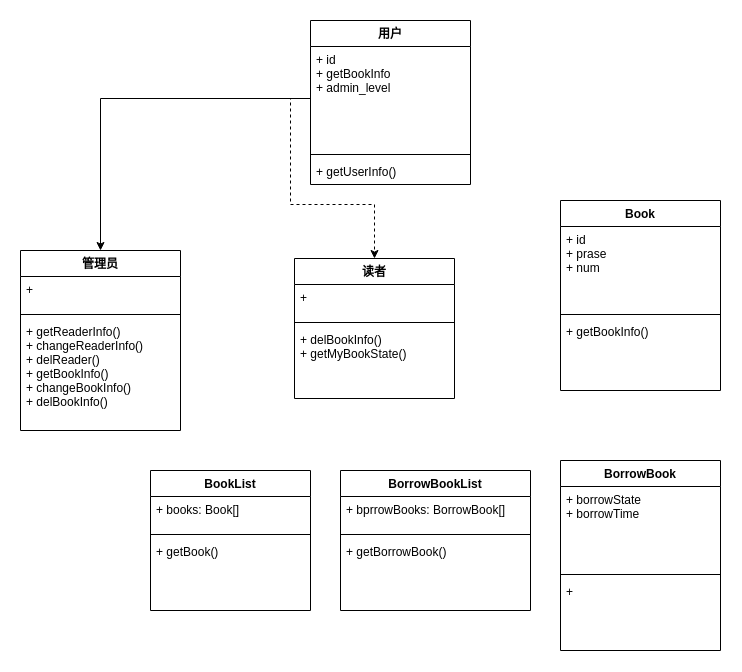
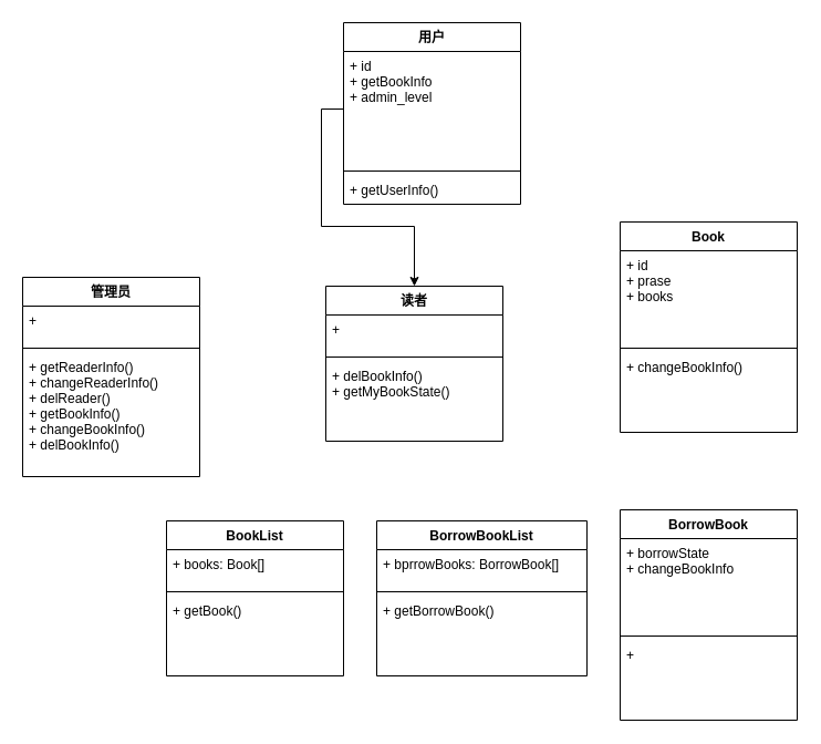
- <mxCell id="22" style="edgeStyle=orthogonalEdgeStyle;rounded=0;orthogonalLoop=1;jettySize=auto;html=1;exitX=0;exitY=0.5;exitDx=0;exitDy=0;entryX=0.5;entryY=0;entryDx=0;entryDy=0;" edge="1" parent="1" source="7" target="2"><mxGeometry relative="1" as="geometry" /></mxCell>
- <mxCell id="23" style="edgeStyle=orthogonalEdgeStyle;rounded=0;orthogonalLoop=1;jettySize=auto;html=1;exitX=0;exitY=0.5;exitDx=0;exitDy=0;dashed=1;" edge="1" parent="1" source="7" target="10"><mxGeometry relative="1" as="geometry" /></mxCell>
+ <mxCell id="23" style="edgeStyle=orthogonalEdgeStyle;rounded=0;orthogonalLoop=1;jettySize=auto;html=1;exitX=0;exitY=0.5;exitDx=0;exitDy=0;" edge="1" parent="1" source="7" target="10"><mxGeometry relative="1" as="geometry" /></mxCell>
- <mxCell id="15" value="+ id&#10;+ prase&#10;+ num" style="text;strokeColor=none;fillColor=none;align=left;verticalAlign=top;spacingLeft=4;spacingRight=4;overflow=hidden;rotatable=0;points=[[0,0.5],[1,0.5]];portConstraint=eastwest;" vertex="1" parent="14"><mxGeometry y="26" width="160" height="84" as="geometry" /></mxCell>
+ <mxCell id="15" value="+ id&#10;+ prase&#10;+ books" style="text;strokeColor=none;fillColor=none;align=left;verticalAlign=top;spacingLeft=4;spacingRight=4;overflow=hidden;rotatable=0;points=[[0,0.5],[1,0.5]];portConstraint=eastwest;" vertex="1" parent="14"><mxGeometry y="26" width="160" height="84" as="geometry" /></mxCell>
- <mxCell id="17" value="+ getBookInfo()" style="text;strokeColor=none;fillColor=none;align=left;verticalAlign=top;spacingLeft=4;spacingRight=4;overflow=hidden;rotatable=0;points=[[0,0.5],[1,0.5]];portConstraint=eastwest;" vertex="1" parent="14"><mxGeometry y="118" width="160" height="72" as="geometry" /></mxCell>
+ <mxCell id="17" value="+ changeBookInfo()" style="text;strokeColor=none;fillColor=none;align=left;verticalAlign=top;spacingLeft=4;spacingRight=4;overflow=hidden;rotatable=0;points=[[0,0.5],[1,0.5]];portConstraint=eastwest;" vertex="1" parent="14"><mxGeometry y="118" width="160" height="72" as="geometry" /></mxCell>
- <mxCell id="19" value="+ borrowState&#10;+ borrowTime" style="text;strokeColor=none;fillColor=none;align=left;verticalAlign=top;spacingLeft=4;spacingRight=4;overflow=hidden;rotatable=0;points=[[0,0.5],[1,0.5]];portConstraint=eastwest;" vertex="1" parent="18"><mxGeometry y="26" width="160" height="84" as="geometry" /></mxCell>
+ <mxCell id="19" value="+ borrowState&#10;+ changeBookInfo" style="text;strokeColor=none;fillColor=none;align=left;verticalAlign=top;spacingLeft=4;spacingRight=4;overflow=hidden;rotatable=0;points=[[0,0.5],[1,0.5]];portConstraint=eastwest;" vertex="1" parent="18"><mxGeometry y="26" width="160" height="84" as="geometry" /></mxCell>
